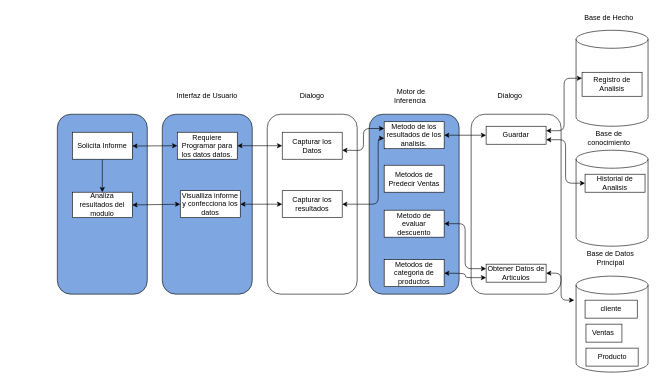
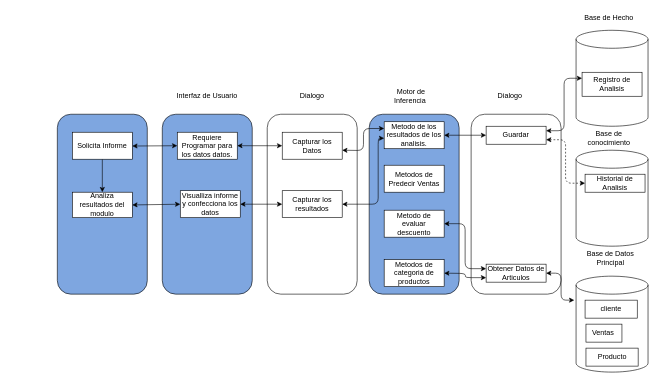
- <mxCell id="25" value="" style="endArrow=classic;startArrow=classic;html=1;entryX=0;entryY=0.5;entryDx=0;entryDy=0;edgeStyle=orthogonalEdgeStyle;exitX=1;exitY=0.75;exitDx=0;exitDy=0;" edge="1" parent="1" source="21" target="23"><mxGeometry width="50" height="50" relative="1" as="geometry"><mxPoint x="920" y="240" as="sourcePoint" /><mxPoint x="960" y="230" as="targetPoint" /></mxGeometry></mxCell>
+ <mxCell id="25" value="" style="endArrow=classic;startArrow=classic;html=1;entryX=0;entryY=0.5;entryDx=0;entryDy=0;edgeStyle=orthogonalEdgeStyle;exitX=1;exitY=0.75;exitDx=0;exitDy=0;dashed=1;" edge="1" parent="1" source="21" target="23"><mxGeometry width="50" height="50" relative="1" as="geometry"><mxPoint x="920" y="240" as="sourcePoint" /><mxPoint x="960" y="230" as="targetPoint" /></mxGeometry></mxCell>
